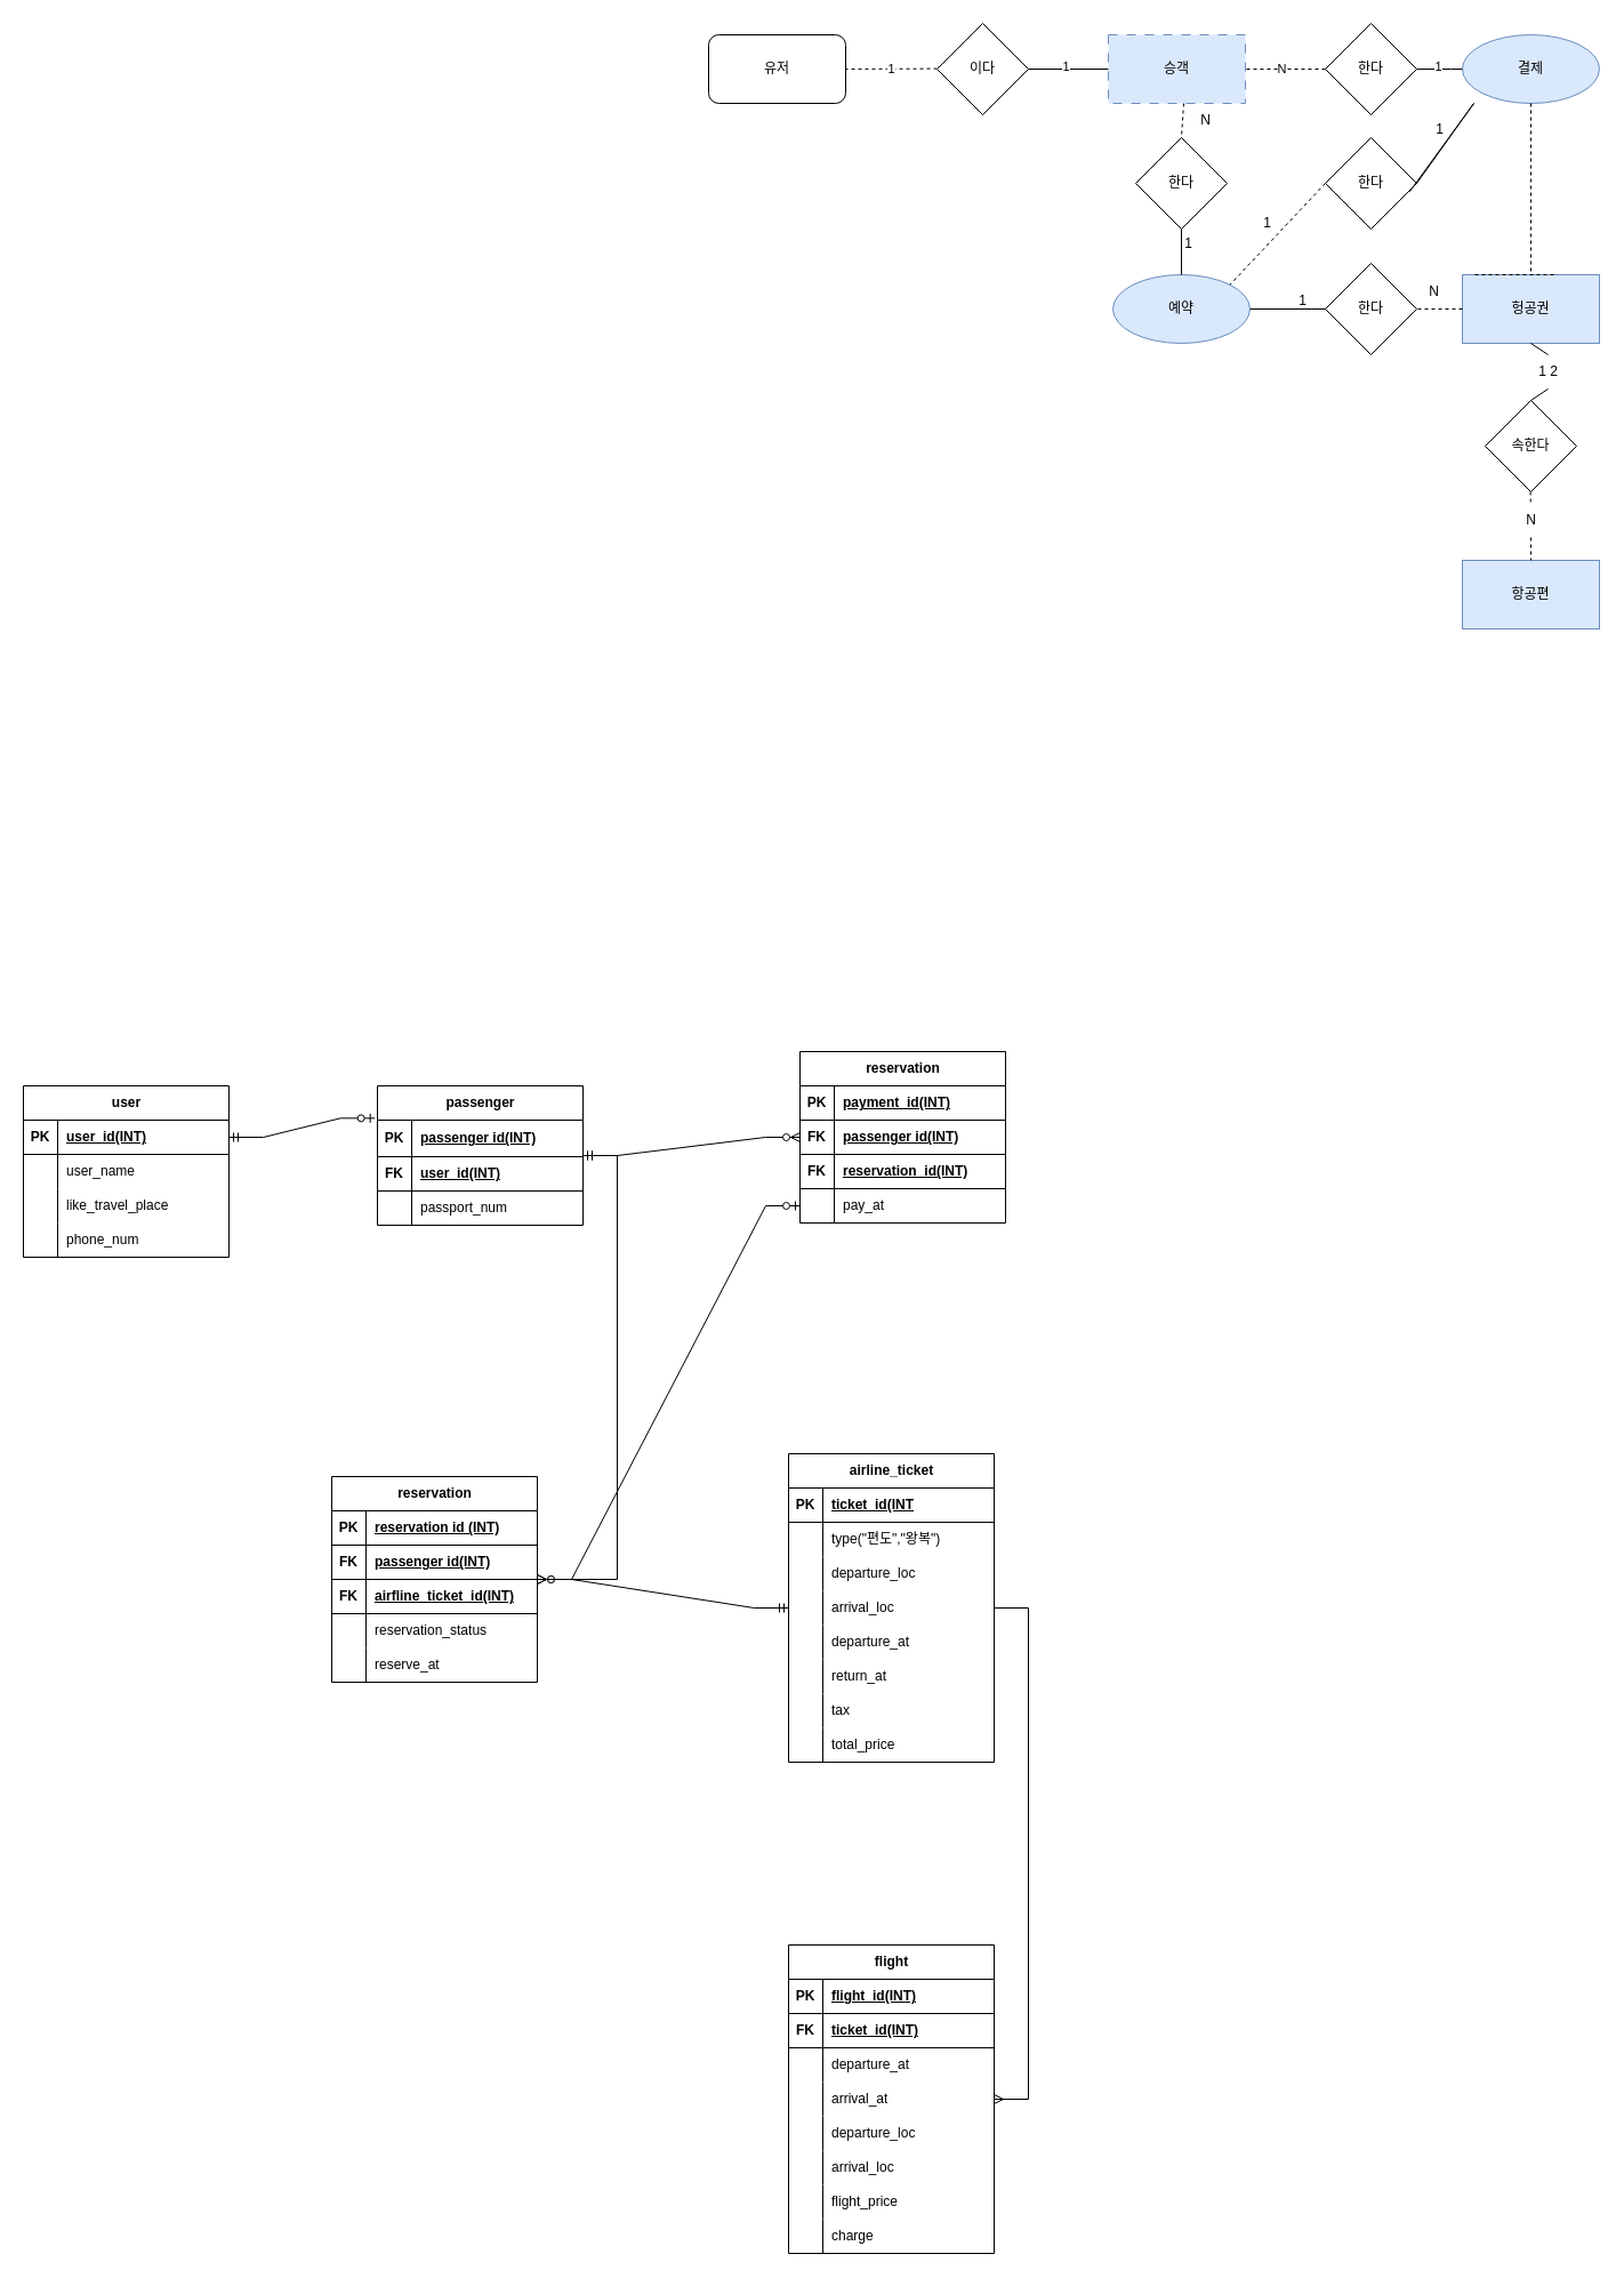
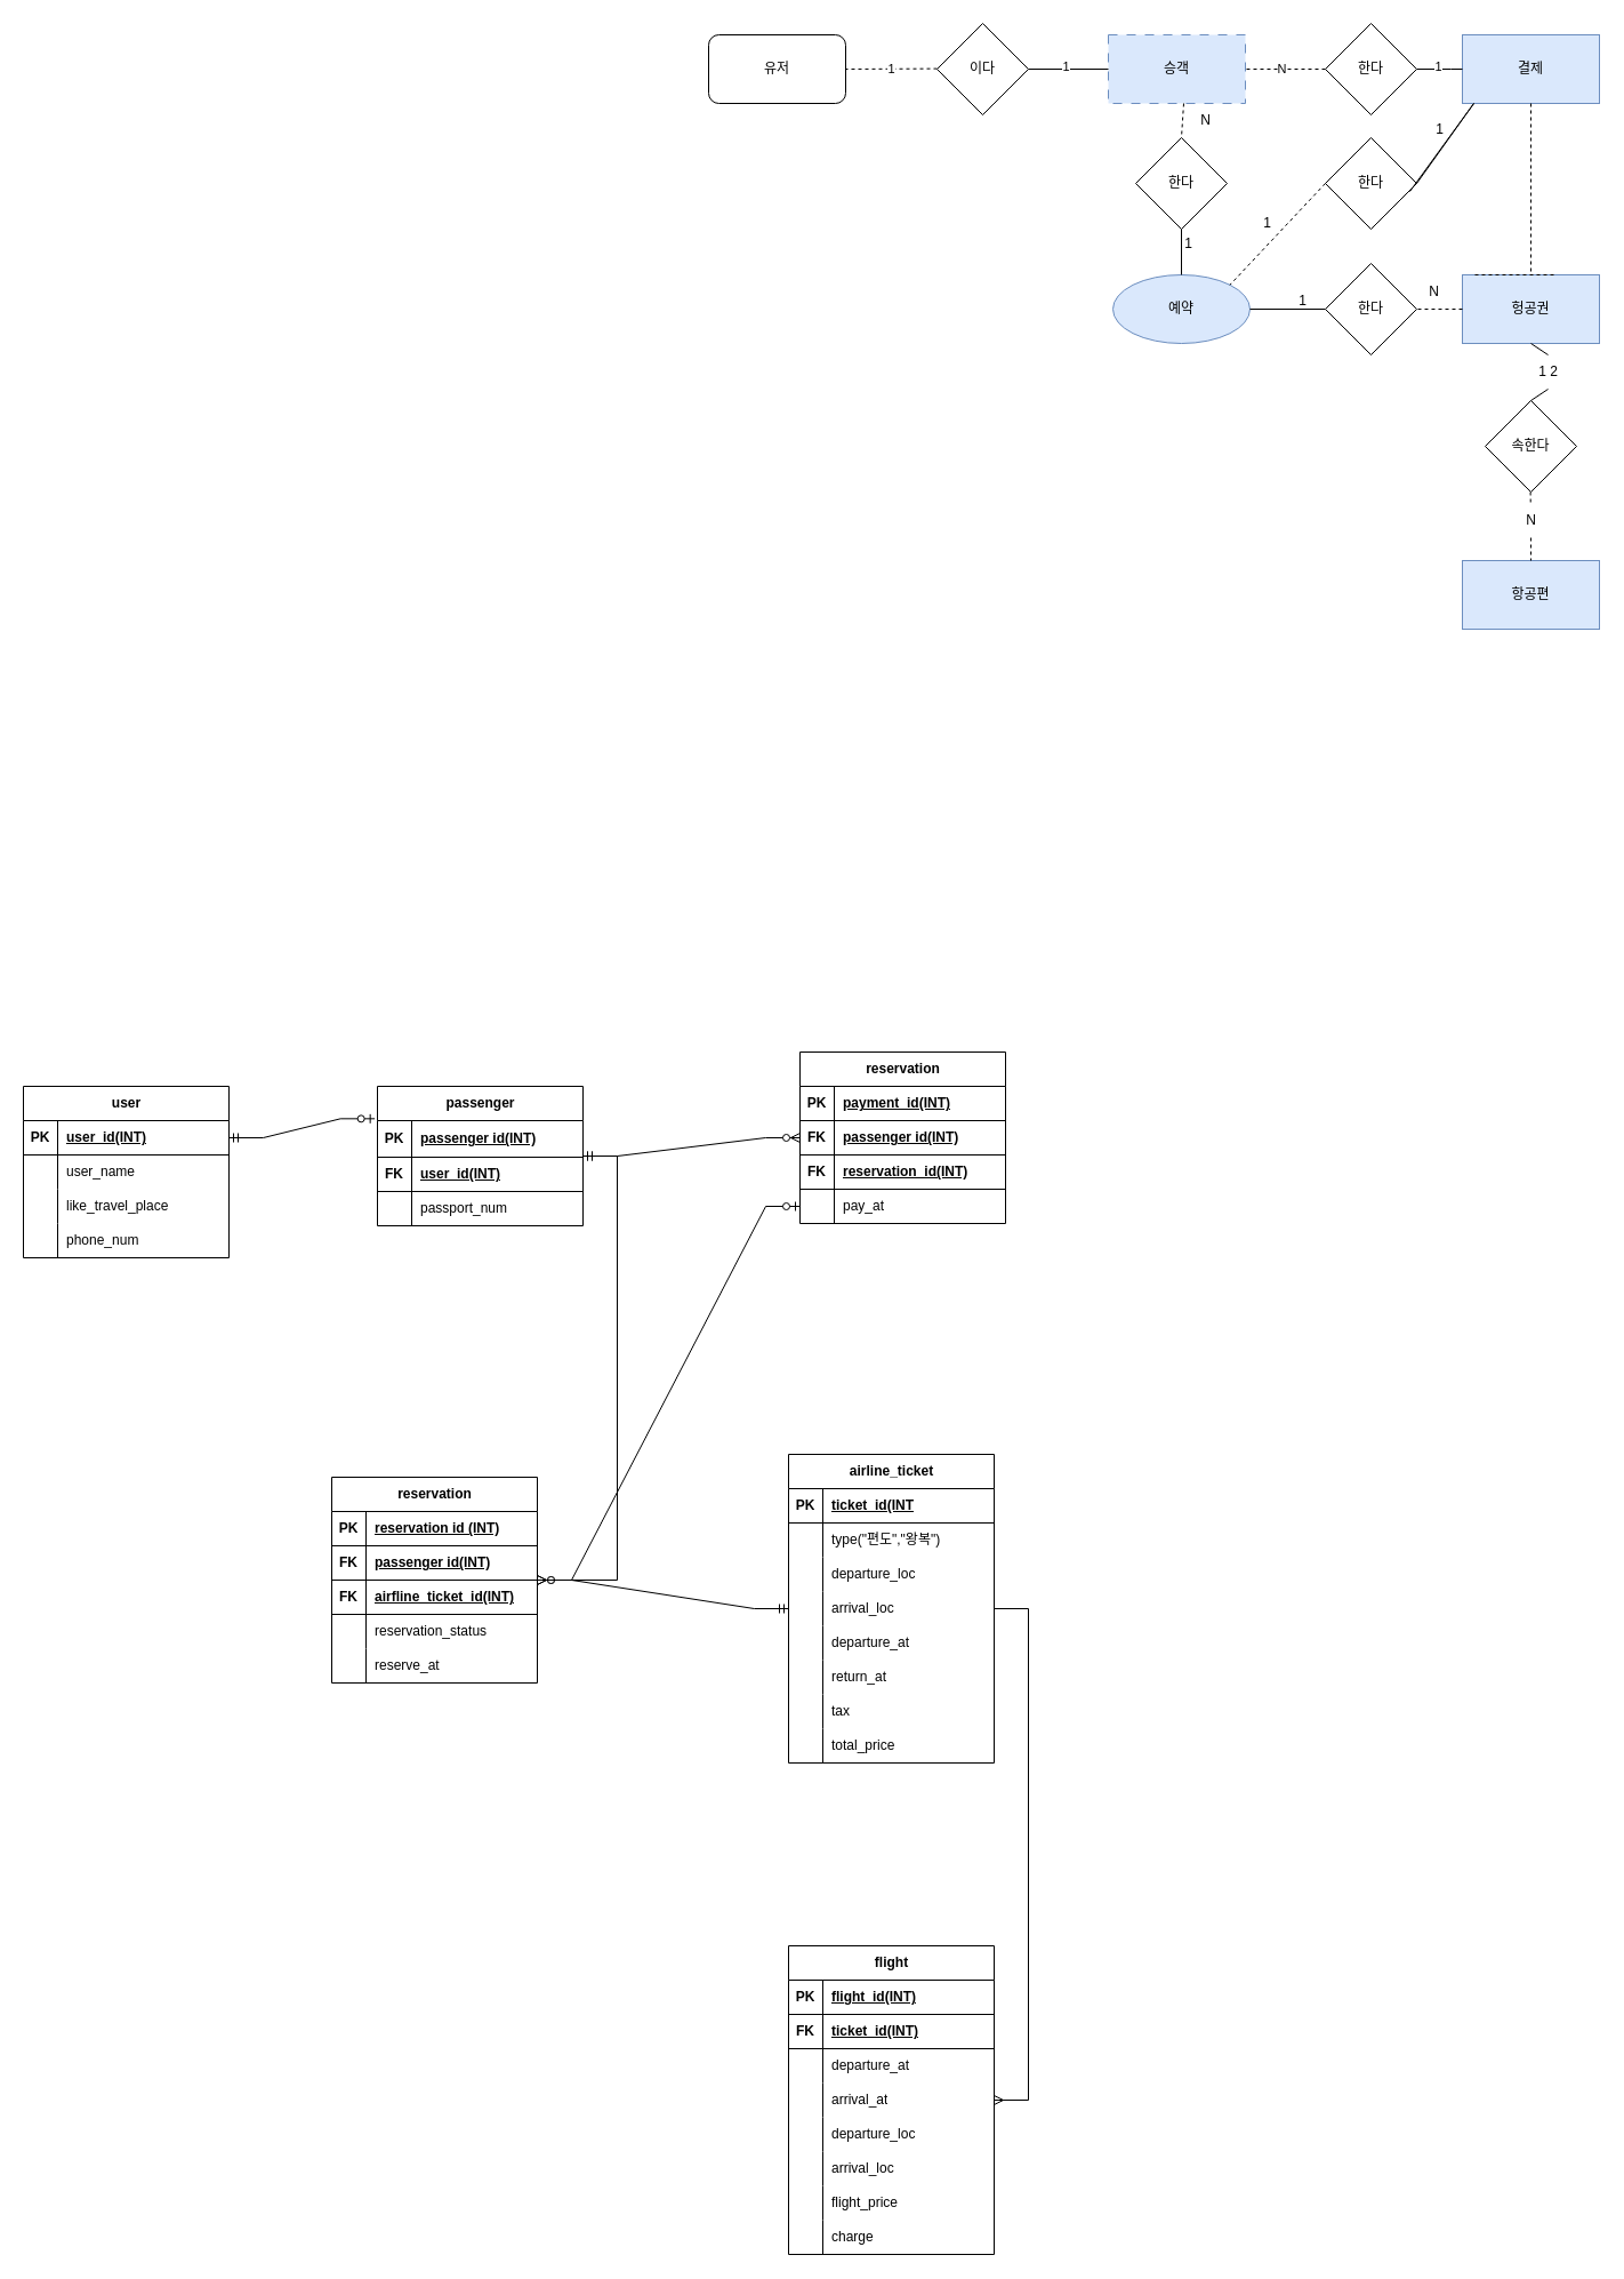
- <mxCell id="4" value="결제" style="ellipse;whiteSpace=wrap;html=1;fillColor=#dae8fc;strokeColor=#6c8ebf;" vertex="1" parent="1"><mxGeometry x="1280" y="30" width="120" height="60" as="geometry" /></mxCell>
+ <mxCell id="4" value="결제" style="rounded=0;whiteSpace=wrap;html=1;fillColor=#dae8fc;strokeColor=#6c8ebf;" vertex="1" parent="1"><mxGeometry x="1280" y="30" width="120" height="60" as="geometry" /></mxCell>
